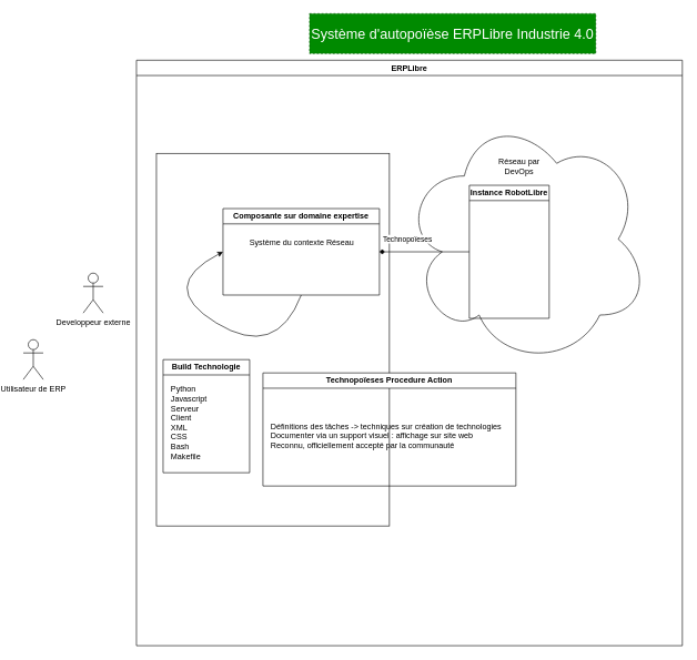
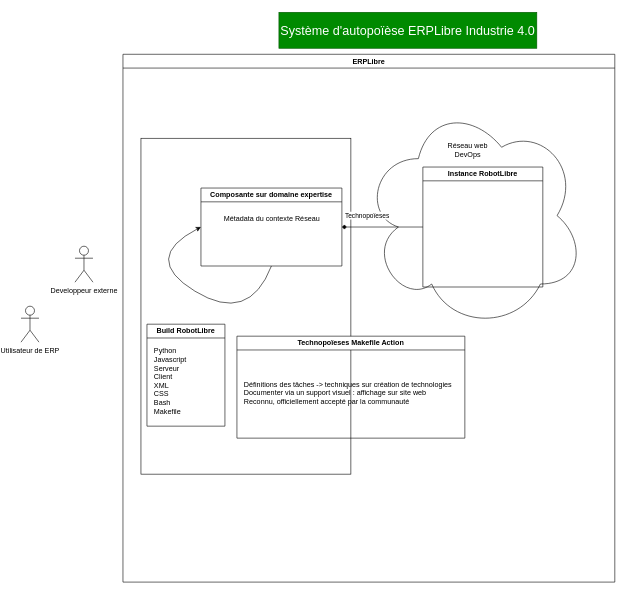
- <mxCell id="16" value="Système d'autopoïèse ERPLibre Industrie 4.0" style="rounded=0;whiteSpace=wrap;html=1;fillColor=#008a00;strokeColor=#005700;fontSize=21;fontColor=#ffffff;dashed=1;" parent="1" vertex="1"><mxGeometry x="450" y="20" width="430" height="60" as="geometry" /></mxCell>
+ <mxCell id="16" value="Système d'autopoïèse ERPLibre Industrie 4.0" style="rounded=0;whiteSpace=wrap;html=1;fillColor=#008a00;strokeColor=#005700;fontSize=21;fontColor=#ffffff;" parent="1" vertex="1"><mxGeometry x="450" y="20" width="430" height="60" as="geometry" /></mxCell>
- <mxCell id="11" value="Réseau par DevOps" style="text;html=1;align=center;verticalAlign=middle;whiteSpace=wrap;rounded=0;" parent="2" vertex="1"><mxGeometry x="530" y="140" width="90" height="40" as="geometry" /></mxCell>
+ <mxCell id="11" value="Réseau web DevOps" style="text;html=1;align=center;verticalAlign=middle;whiteSpace=wrap;rounded=0;" parent="2" vertex="1"><mxGeometry x="530" y="140" width="90" height="40" as="geometry" /></mxCell>
- <mxCell id="9" value="Système du contexte Réseau" style="text;html=1;align=center;verticalAlign=middle;resizable=0;points=[];autosize=1;strokeColor=none;fillColor=none;" parent="8" vertex="1"><mxGeometry x="27.5" y="37" width="180" height="30" as="geometry" /></mxCell>
+ <mxCell id="9" value="Métadata du contexte Réseau" style="text;html=1;align=center;verticalAlign=middle;resizable=0;points=[];autosize=1;strokeColor=none;fillColor=none;" parent="8" vertex="1"><mxGeometry x="27.5" y="37" width="180" height="30" as="geometry" /></mxCell>
- <mxCell id="7" value="Instance RobotLibre" style="swimlane;whiteSpace=wrap;html=1;" parent="2" vertex="1"><mxGeometry x="500" y="188" width="120" height="200" as="geometry" /></mxCell>
+ <mxCell id="7" value="Instance RobotLibre" style="swimlane;whiteSpace=wrap;html=1;" parent="2" vertex="1"><mxGeometry x="500" y="188" width="200" height="200" as="geometry" /></mxCell>
- <mxCell id="12" value="Build Technologie" style="swimlane;whiteSpace=wrap;html=1;" parent="2" vertex="1"><mxGeometry x="40" y="450" width="130" height="170" as="geometry" /></mxCell>
+ <mxCell id="12" value="Build RobotLibre" style="swimlane;whiteSpace=wrap;html=1;" parent="2" vertex="1"><mxGeometry x="40" y="450" width="130" height="170" as="geometry" /></mxCell>
- <mxCell id="14" value="Technopoïeses Procedure Action" style="swimlane;whiteSpace=wrap;html=1;" parent="2" vertex="1"><mxGeometry x="190" y="470" width="380" height="170" as="geometry" /></mxCell>
+ <mxCell id="14" value="Technopoïeses Makefile Action" style="swimlane;whiteSpace=wrap;html=1;" parent="2" vertex="1"><mxGeometry x="190" y="470" width="380" height="170" as="geometry" /></mxCell>
